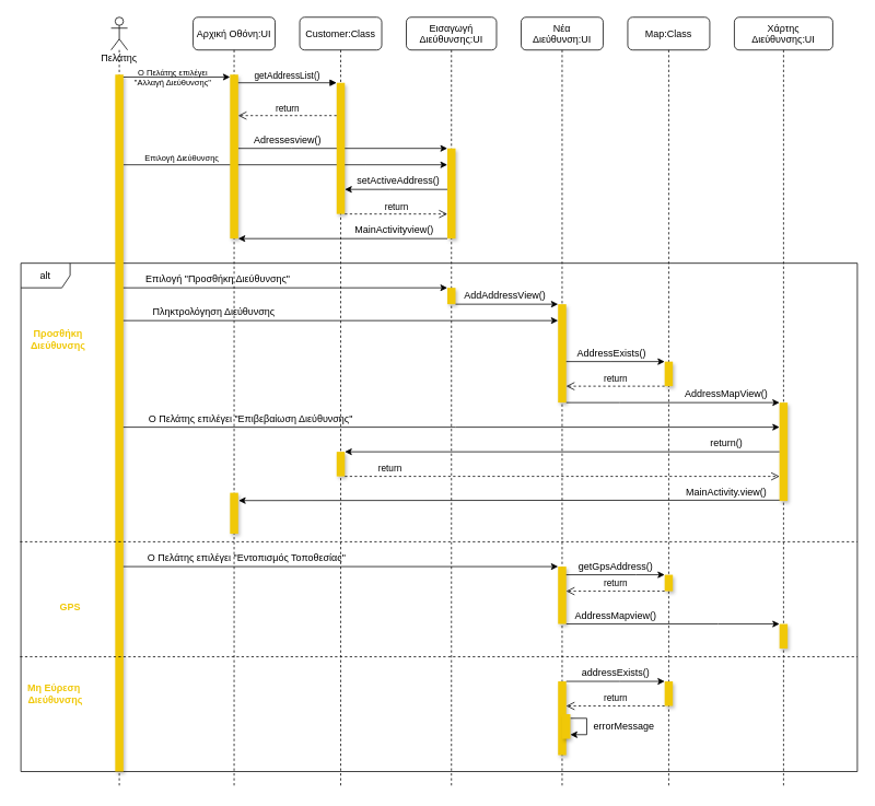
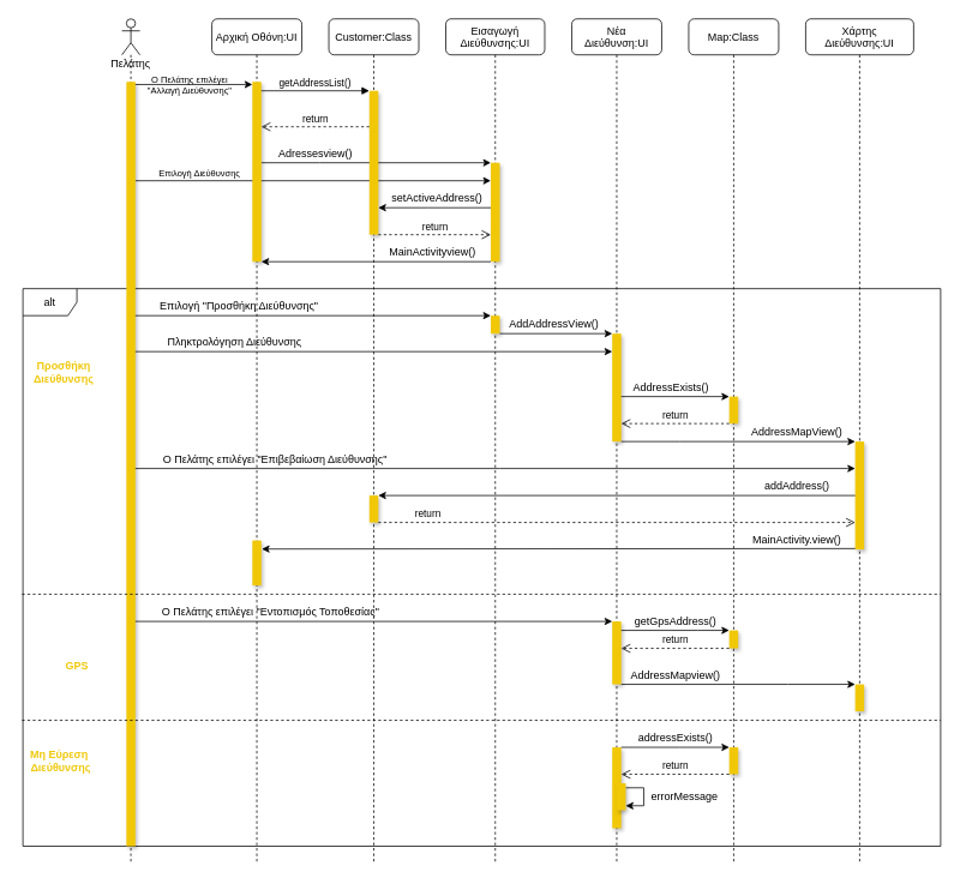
- <mxCell id="51" value="return()" style="text;html=1;align=center;verticalAlign=middle;resizable=0;points=[];autosize=1;strokeColor=none;fillColor=none;" parent="1" vertex="1"><mxGeometry x="840" y="530" width="90" height="20" as="geometry" /></mxCell>
+ <mxCell id="51" value="addAddress()" style="text;html=1;align=center;verticalAlign=middle;resizable=0;points=[];autosize=1;strokeColor=none;fillColor=none;" parent="1" vertex="1"><mxGeometry x="840" y="530" width="90" height="20" as="geometry" /></mxCell>
